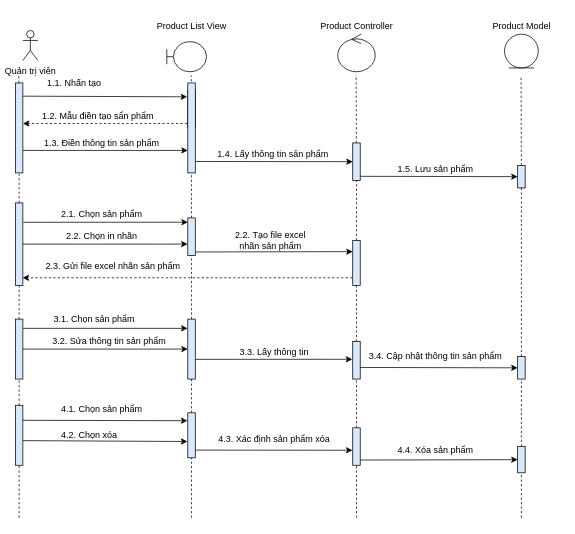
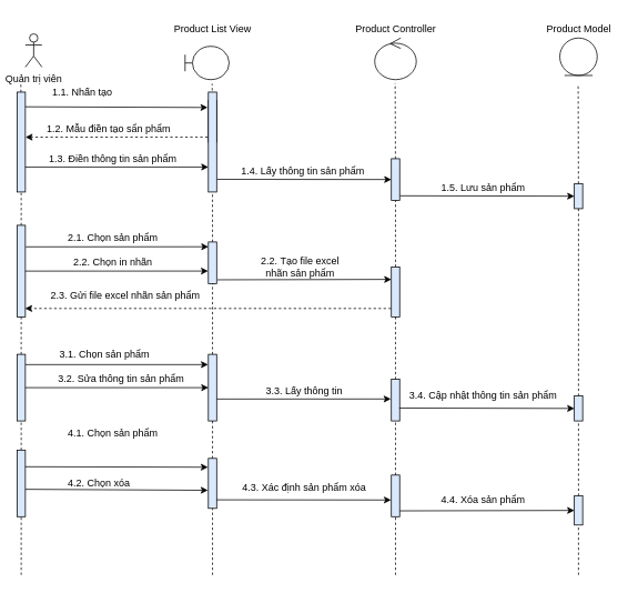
- <mxCell id="66" value="4.1. Chọn sản phẩm" style="text;html=1;align=center;verticalAlign=middle;resizable=0;points=[];autosize=1;strokeColor=none;fillColor=none;" parent="1" vertex="1"><mxGeometry x="70" y="530" width="130" height="30" as="geometry" /></mxCell>
+ <mxCell id="66" value="4.1. Chọn sản phẩm" style="text;html=1;align=center;verticalAlign=middle;resizable=0;points=[];autosize=1;strokeColor=none;fillColor=none;" parent="1" vertex="1"><mxGeometry x="70" y="505" width="130" height="30" as="geometry" /></mxCell>
